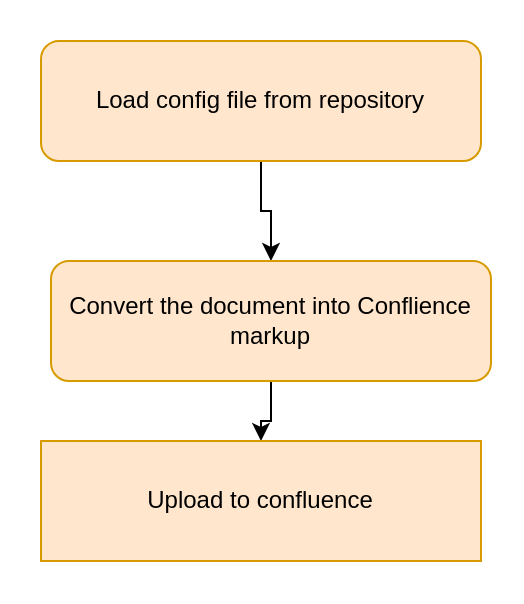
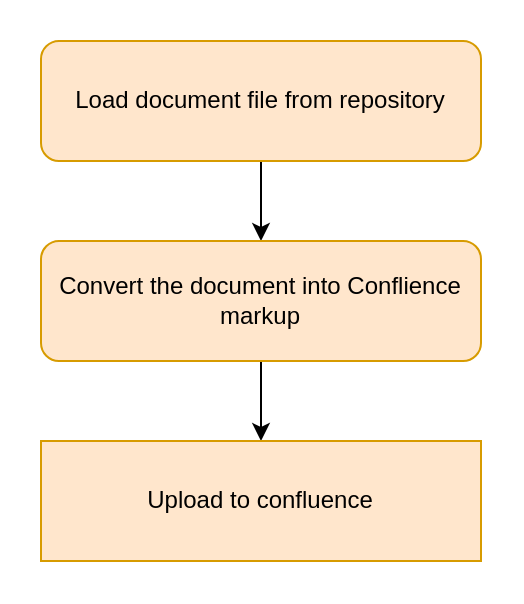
- <mxCell id="3" value="Load config file from repository" style="rounded=1;whiteSpace=wrap;html=1;fillColor=#ffe6cc;strokeColor=#d79b00;" parent="1" vertex="1"><mxGeometry x="20" y="20" width="220" height="60" as="geometry" /></mxCell>
+ <mxCell id="3" value="Load document file from repository" style="rounded=1;whiteSpace=wrap;html=1;fillColor=#ffe6cc;strokeColor=#d79b00;" parent="1" vertex="1"><mxGeometry x="20" y="20" width="220" height="60" as="geometry" /></mxCell>
- <mxCell id="5" value="Convert the document into Conflience markup" style="rounded=1;whiteSpace=wrap;html=1;fillColor=#ffe6cc;strokeColor=#d79b00;" parent="1" vertex="1"><mxGeometry x="25" y="130" width="220" height="60" as="geometry" /></mxCell>
+ <mxCell id="5" value="Convert the document into Conflience markup" style="rounded=1;whiteSpace=wrap;html=1;fillColor=#ffe6cc;strokeColor=#d79b00;" parent="1" vertex="1"><mxGeometry x="20" y="120" width="220" height="60" as="geometry" /></mxCell>
